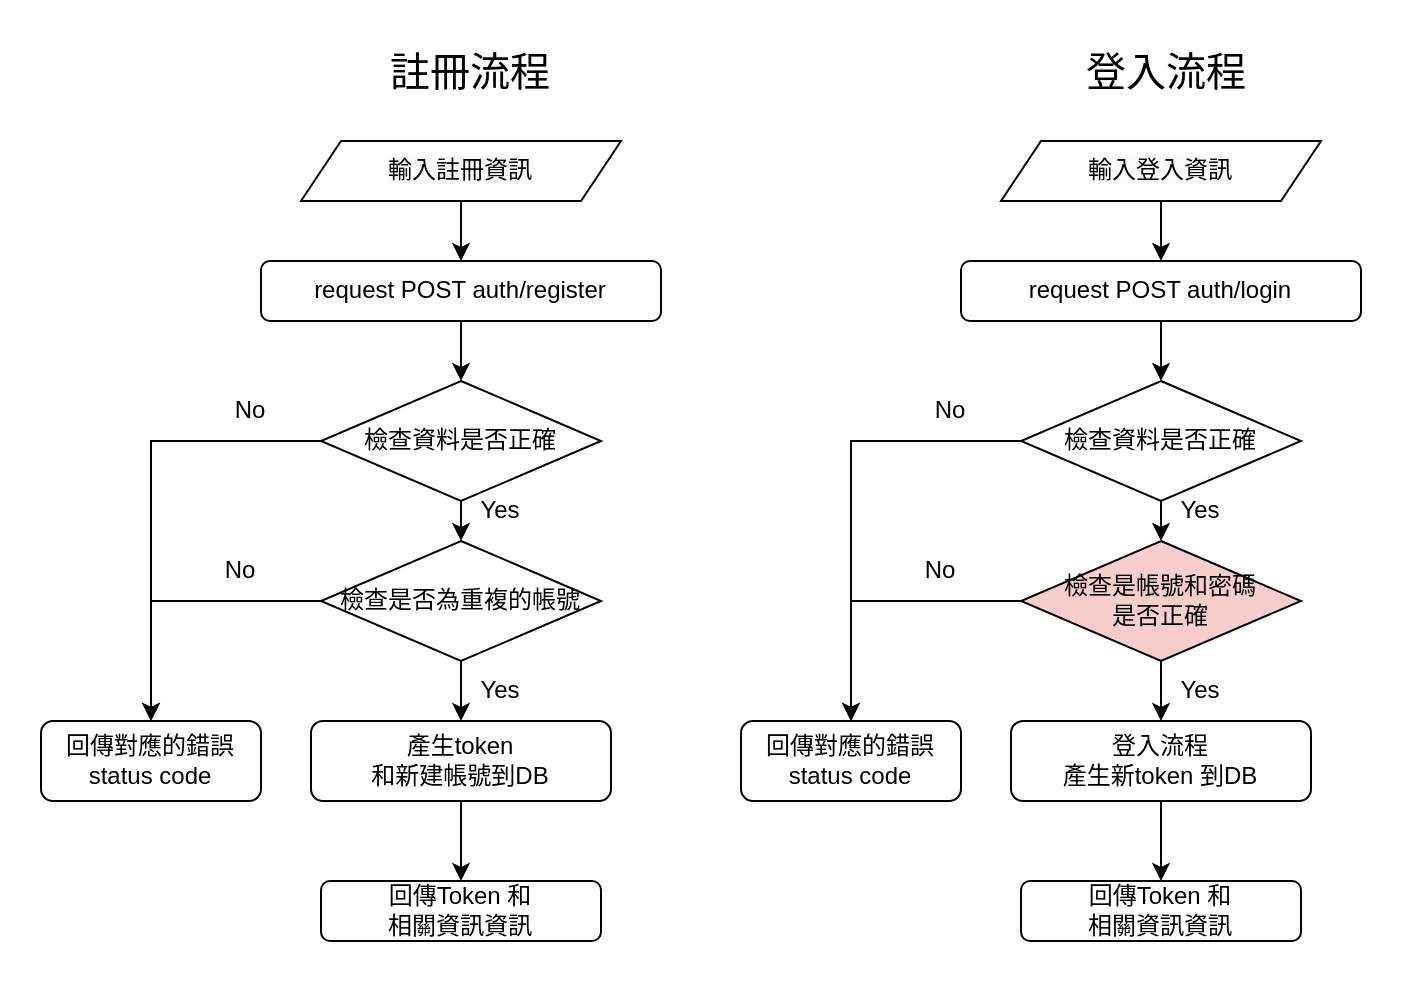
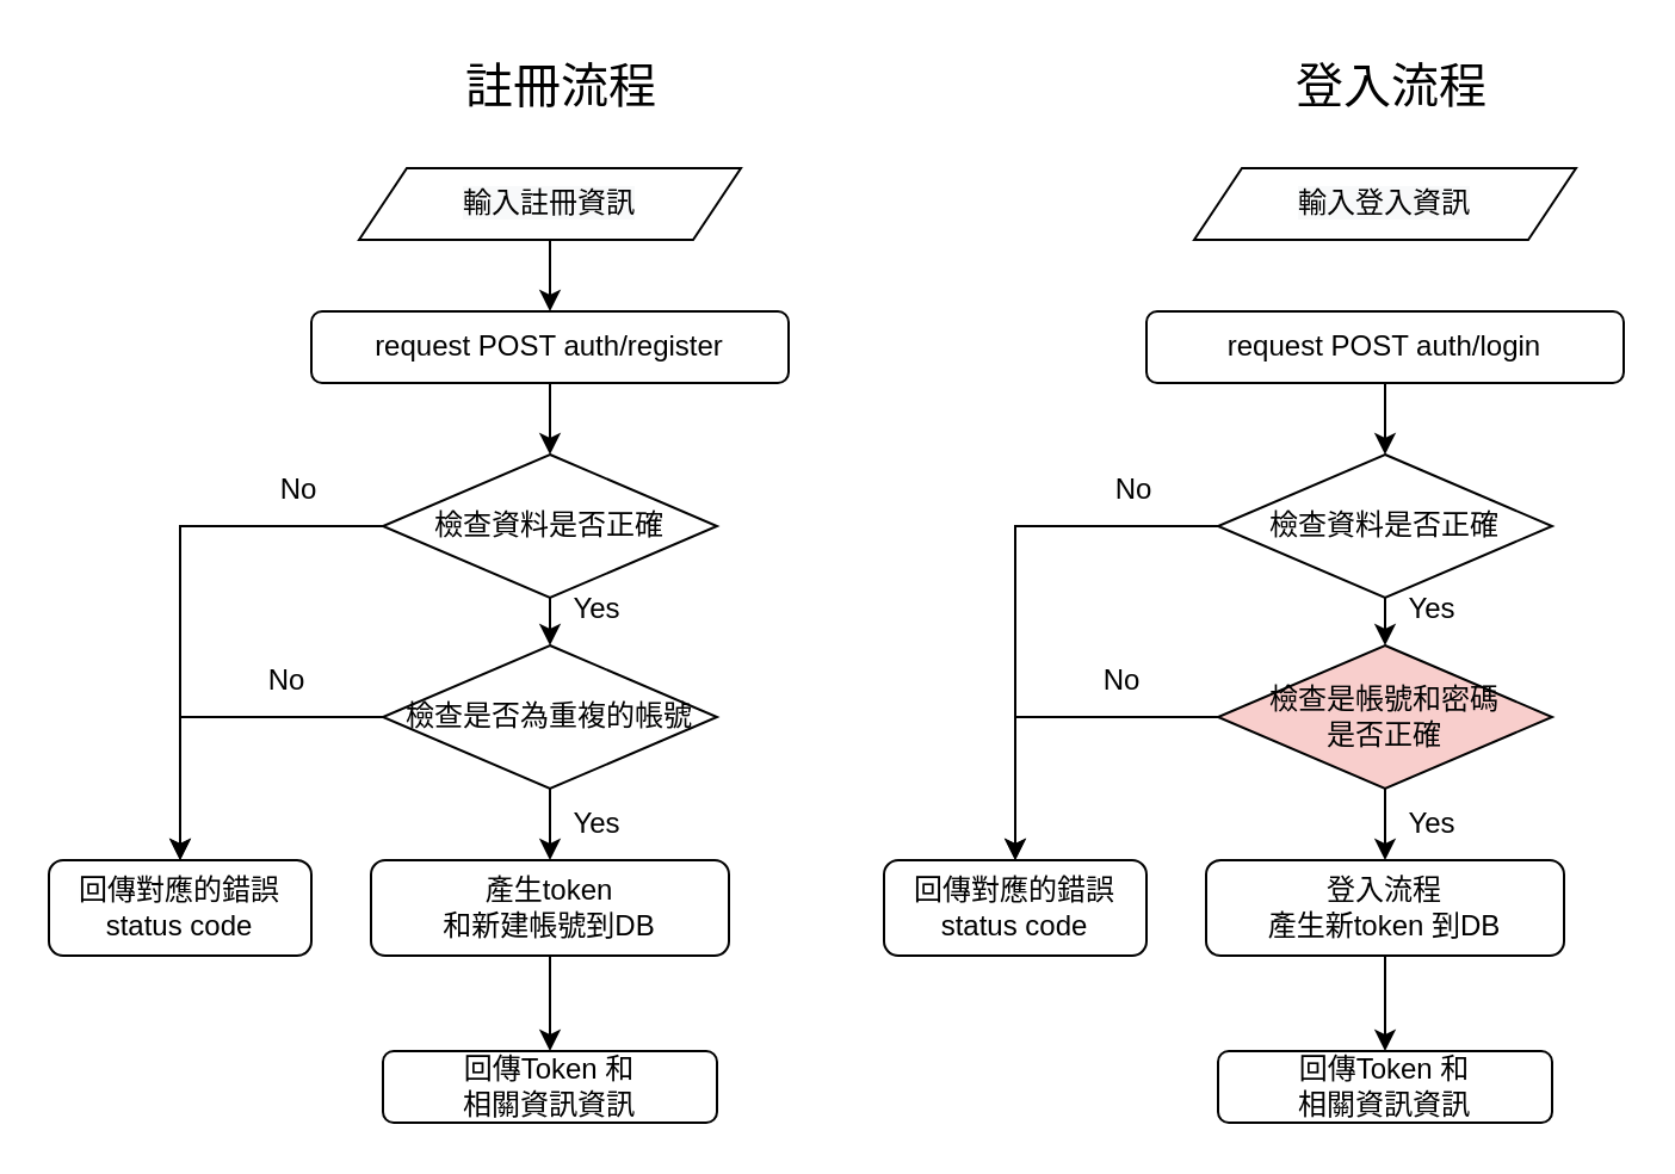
- <mxCell id="31" value="" style="endArrow=classic;html=1;rounded=0;exitX=0.5;exitY=1;exitDx=0;exitDy=0;entryX=0.5;entryY=0;entryDx=0;entryDy=0;" edge="1" parent="1" source="23" target="22"><mxGeometry width="50" height="50" relative="1" as="geometry"><mxPoint x="790" y="220" as="sourcePoint" /><mxPoint x="840" y="170" as="targetPoint" /><Array as="points"><mxPoint x="580" y="110" /></Array></mxGeometry></mxCell>
